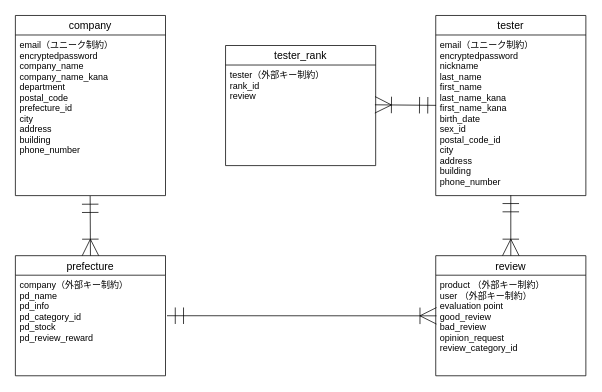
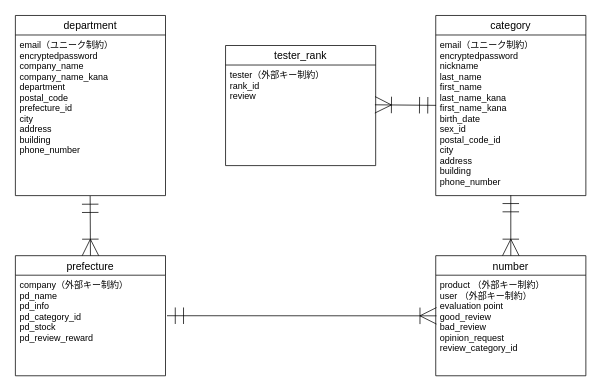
- <mxCell id="2" value="company" style="swimlane;fontStyle=0;childLayout=stackLayout;horizontal=1;startSize=26;horizontalStack=0;resizeParent=1;resizeParentMax=0;resizeLast=0;collapsible=1;marginBottom=0;align=center;fontSize=14;" parent="1" vertex="1"><mxGeometry x="20" y="20" width="200" height="240" as="geometry" /></mxCell>
+ <mxCell id="2" value="department" style="swimlane;fontStyle=0;childLayout=stackLayout;horizontal=1;startSize=26;horizontalStack=0;resizeParent=1;resizeParentMax=0;resizeLast=0;collapsible=1;marginBottom=0;align=center;fontSize=14;" parent="1" vertex="1"><mxGeometry x="20" y="20" width="200" height="240" as="geometry" /></mxCell>
- <mxCell id="6" value="tester" style="swimlane;fontStyle=0;childLayout=stackLayout;horizontal=1;startSize=26;horizontalStack=0;resizeParent=1;resizeParentMax=0;resizeLast=0;collapsible=1;marginBottom=0;align=center;fontSize=14;" parent="1" vertex="1"><mxGeometry x="580" y="20" width="200" height="240" as="geometry" /></mxCell>
+ <mxCell id="6" value="category" style="swimlane;fontStyle=0;childLayout=stackLayout;horizontal=1;startSize=26;horizontalStack=0;resizeParent=1;resizeParentMax=0;resizeLast=0;collapsible=1;marginBottom=0;align=center;fontSize=14;" parent="1" vertex="1"><mxGeometry x="580" y="20" width="200" height="240" as="geometry" /></mxCell>
- <mxCell id="4" value="review" style="swimlane;fontStyle=0;childLayout=stackLayout;horizontal=1;startSize=26;horizontalStack=0;resizeParent=1;resizeParentMax=0;resizeLast=0;collapsible=1;marginBottom=0;align=center;fontSize=14;" parent="1" vertex="1"><mxGeometry x="580" y="340" width="200" height="160" as="geometry" /></mxCell>
+ <mxCell id="4" value="number" style="swimlane;fontStyle=0;childLayout=stackLayout;horizontal=1;startSize=26;horizontalStack=0;resizeParent=1;resizeParentMax=0;resizeLast=0;collapsible=1;marginBottom=0;align=center;fontSize=14;" parent="1" vertex="1"><mxGeometry x="580" y="340" width="200" height="160" as="geometry" /></mxCell>
